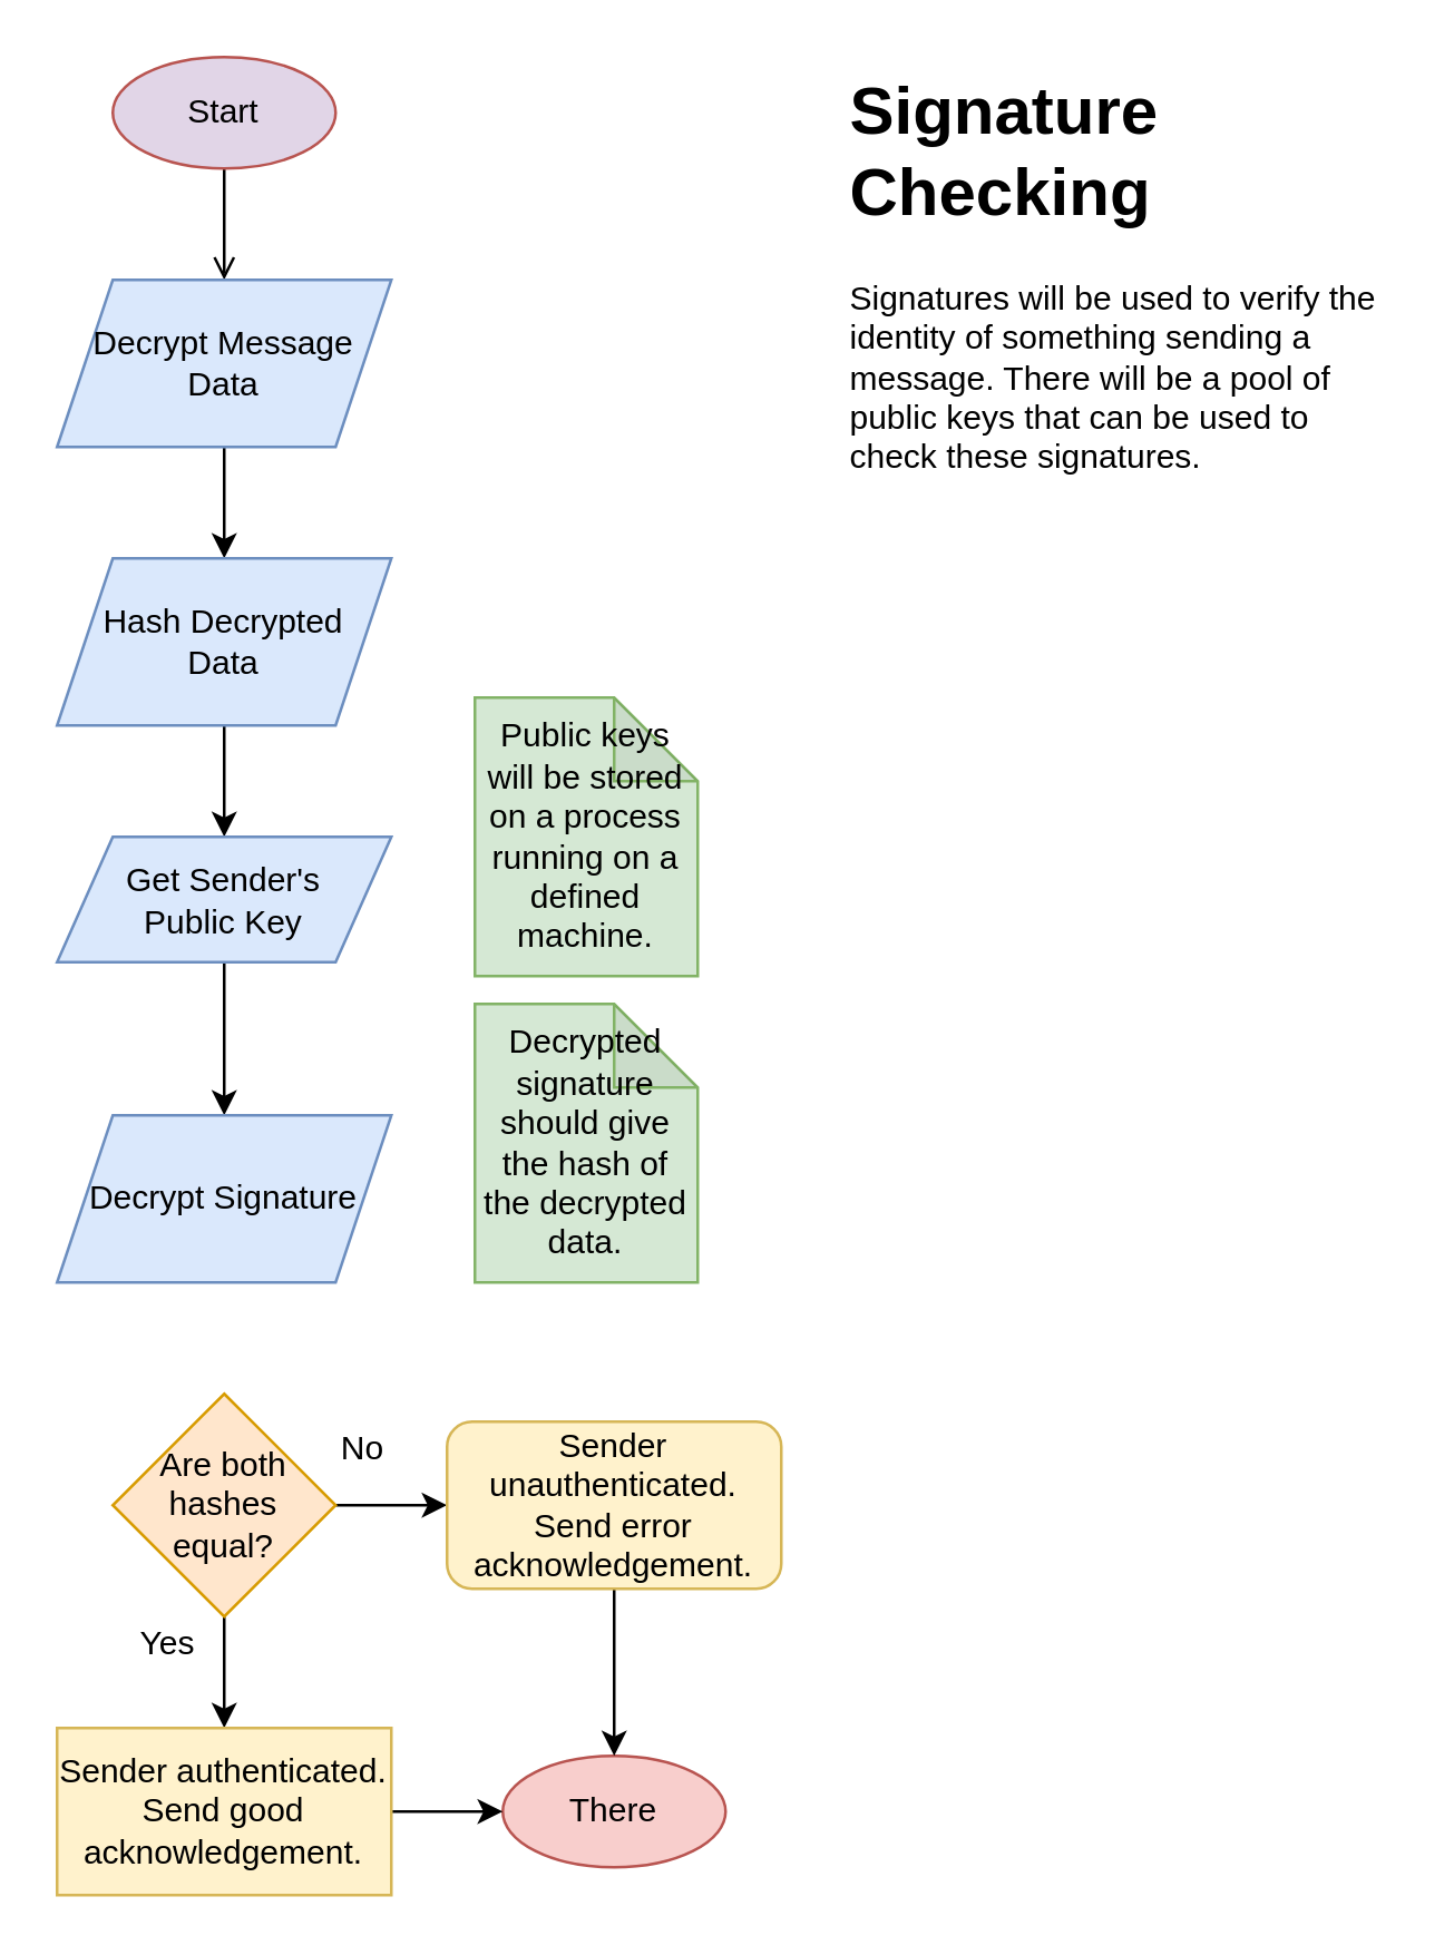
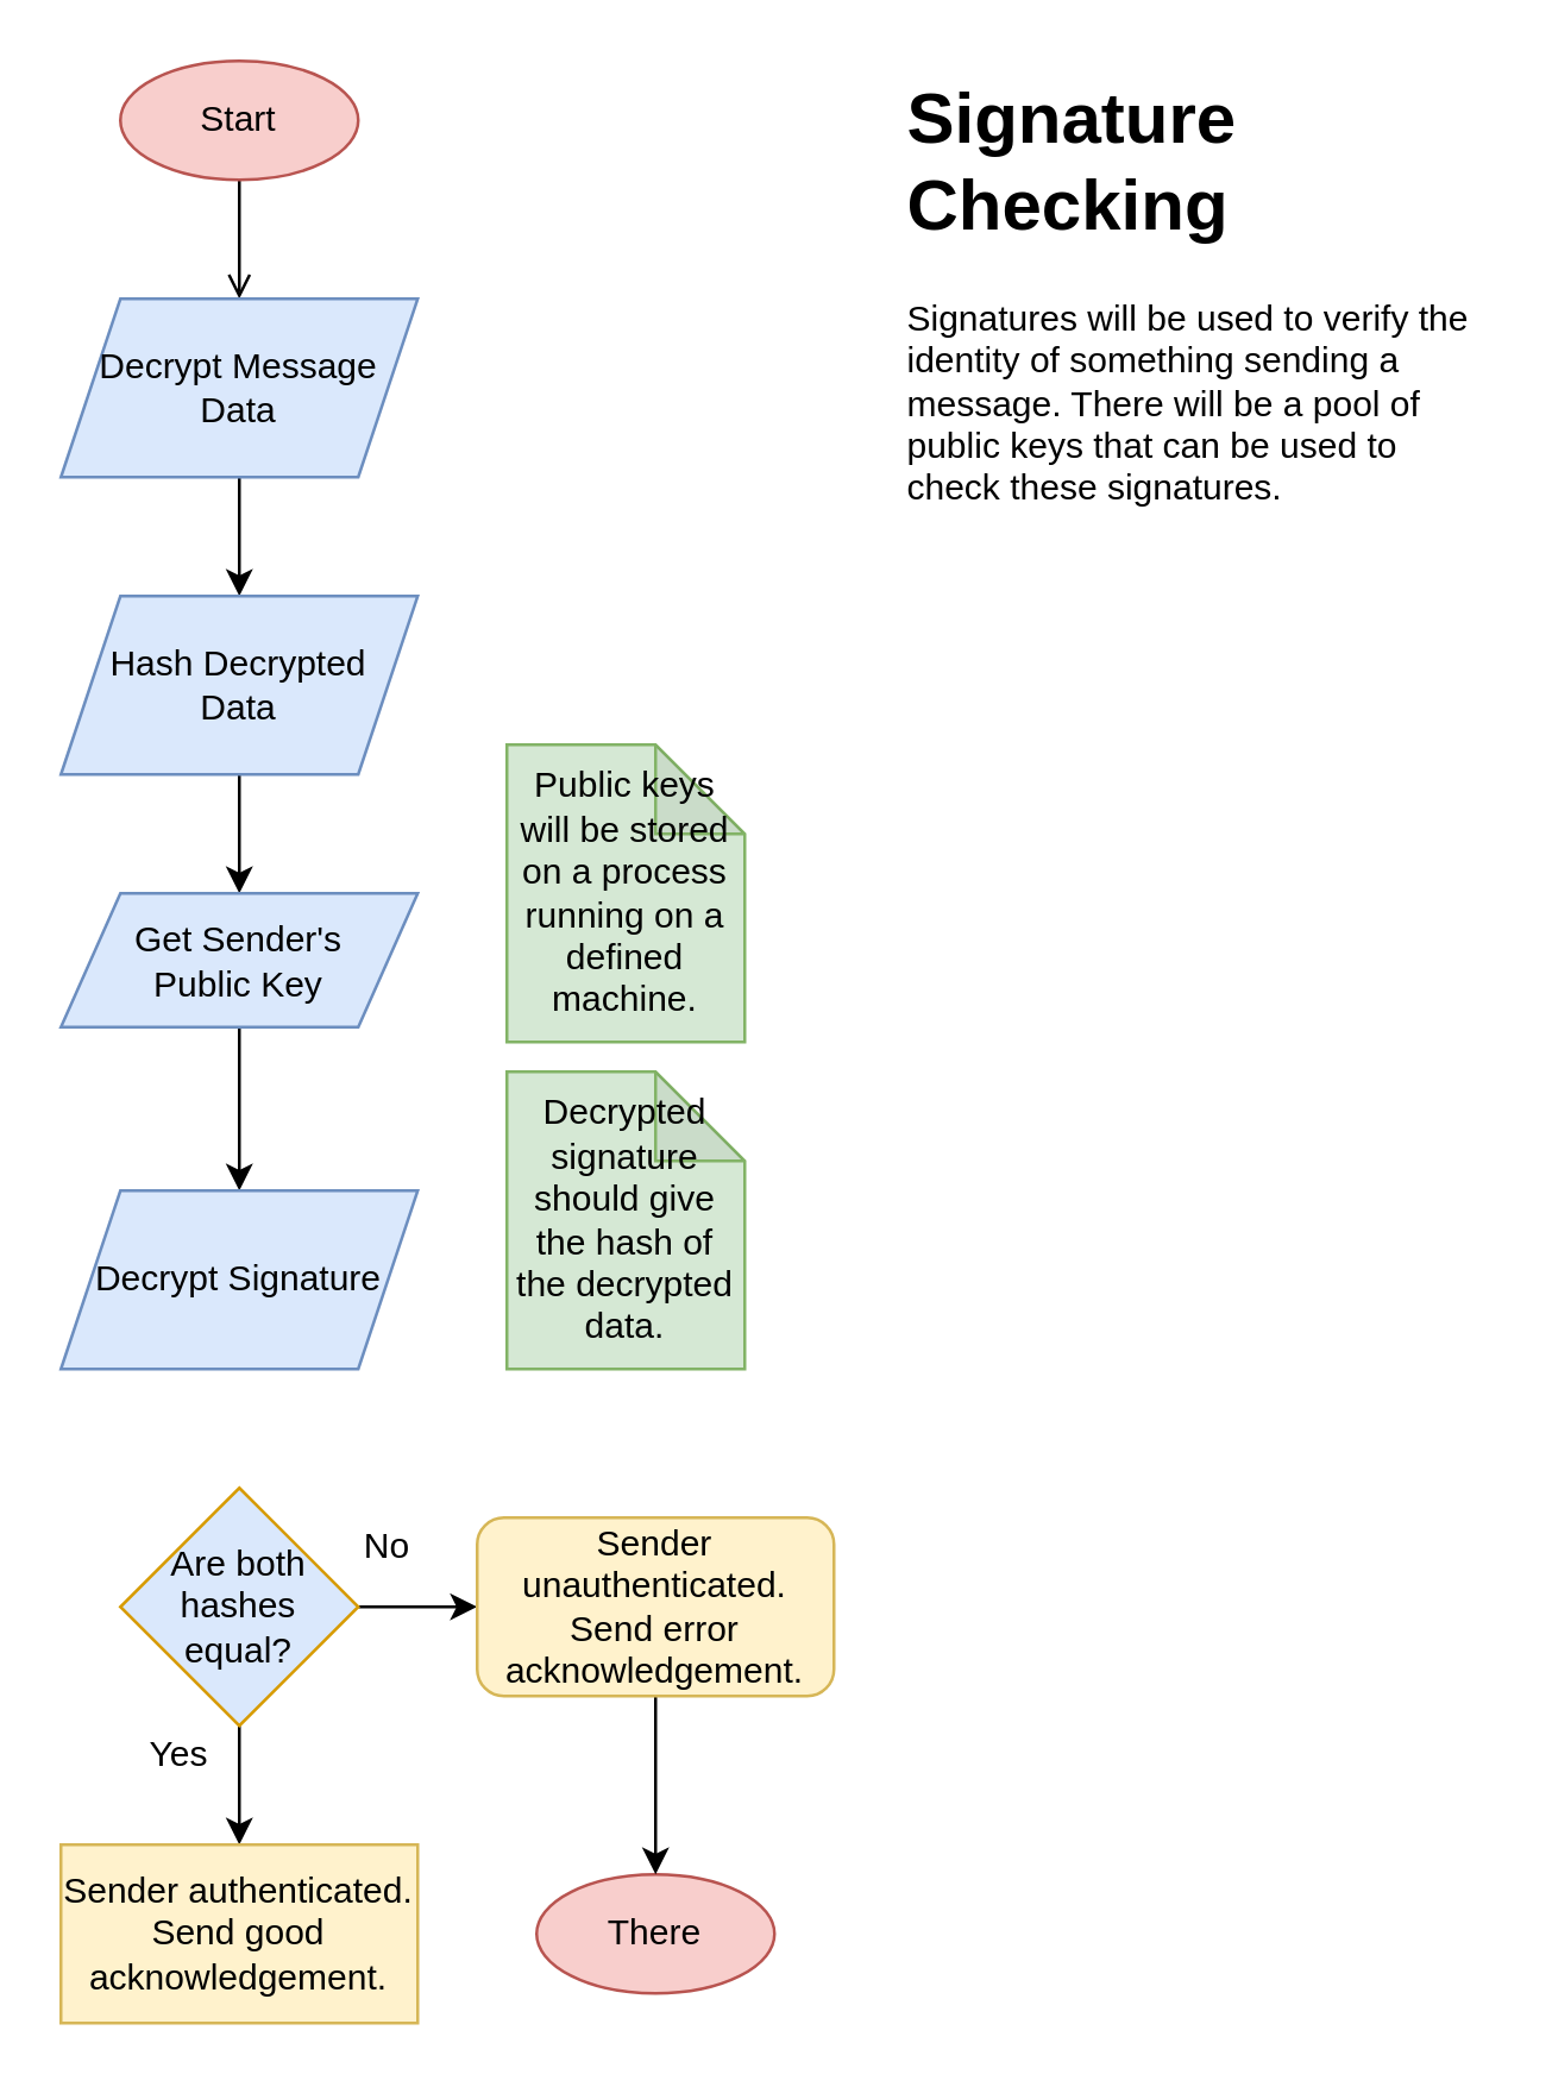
- <mxCell id="3" value="Start" style="ellipse;whiteSpace=wrap;html=1;fillColor=#e1d5e7;strokeColor=#b85450;" vertex="1" parent="1"><mxGeometry x="40" y="20" width="80" height="40" as="geometry" /></mxCell>
+ <mxCell id="3" value="Start" style="ellipse;whiteSpace=wrap;html=1;fillColor=#f8cecc;strokeColor=#b85450;" vertex="1" parent="1"><mxGeometry x="40" y="20" width="80" height="40" as="geometry" /></mxCell>
- <mxCell id="14" value="Are both hashes equal?" style="rhombus;whiteSpace=wrap;html=1;fillColor=#ffe6cc;strokeColor=#d79b00;" vertex="1" parent="1"><mxGeometry x="40" y="500" width="80" height="80" as="geometry" /></mxCell>
+ <mxCell id="14" value="Are both hashes equal?" style="rhombus;whiteSpace=wrap;html=1;fillColor=#dae8fc;strokeColor=#d79b00;" vertex="1" parent="1"><mxGeometry x="40" y="500" width="80" height="80" as="geometry" /></mxCell>
- <mxCell id="16" value="" style="edgeStyle=orthogonalEdgeStyle;rounded=0;orthogonalLoop=1;jettySize=auto;html=1;" edge="1" parent="1" source="17" target="4"><mxGeometry relative="1" as="geometry" /></mxCell>
